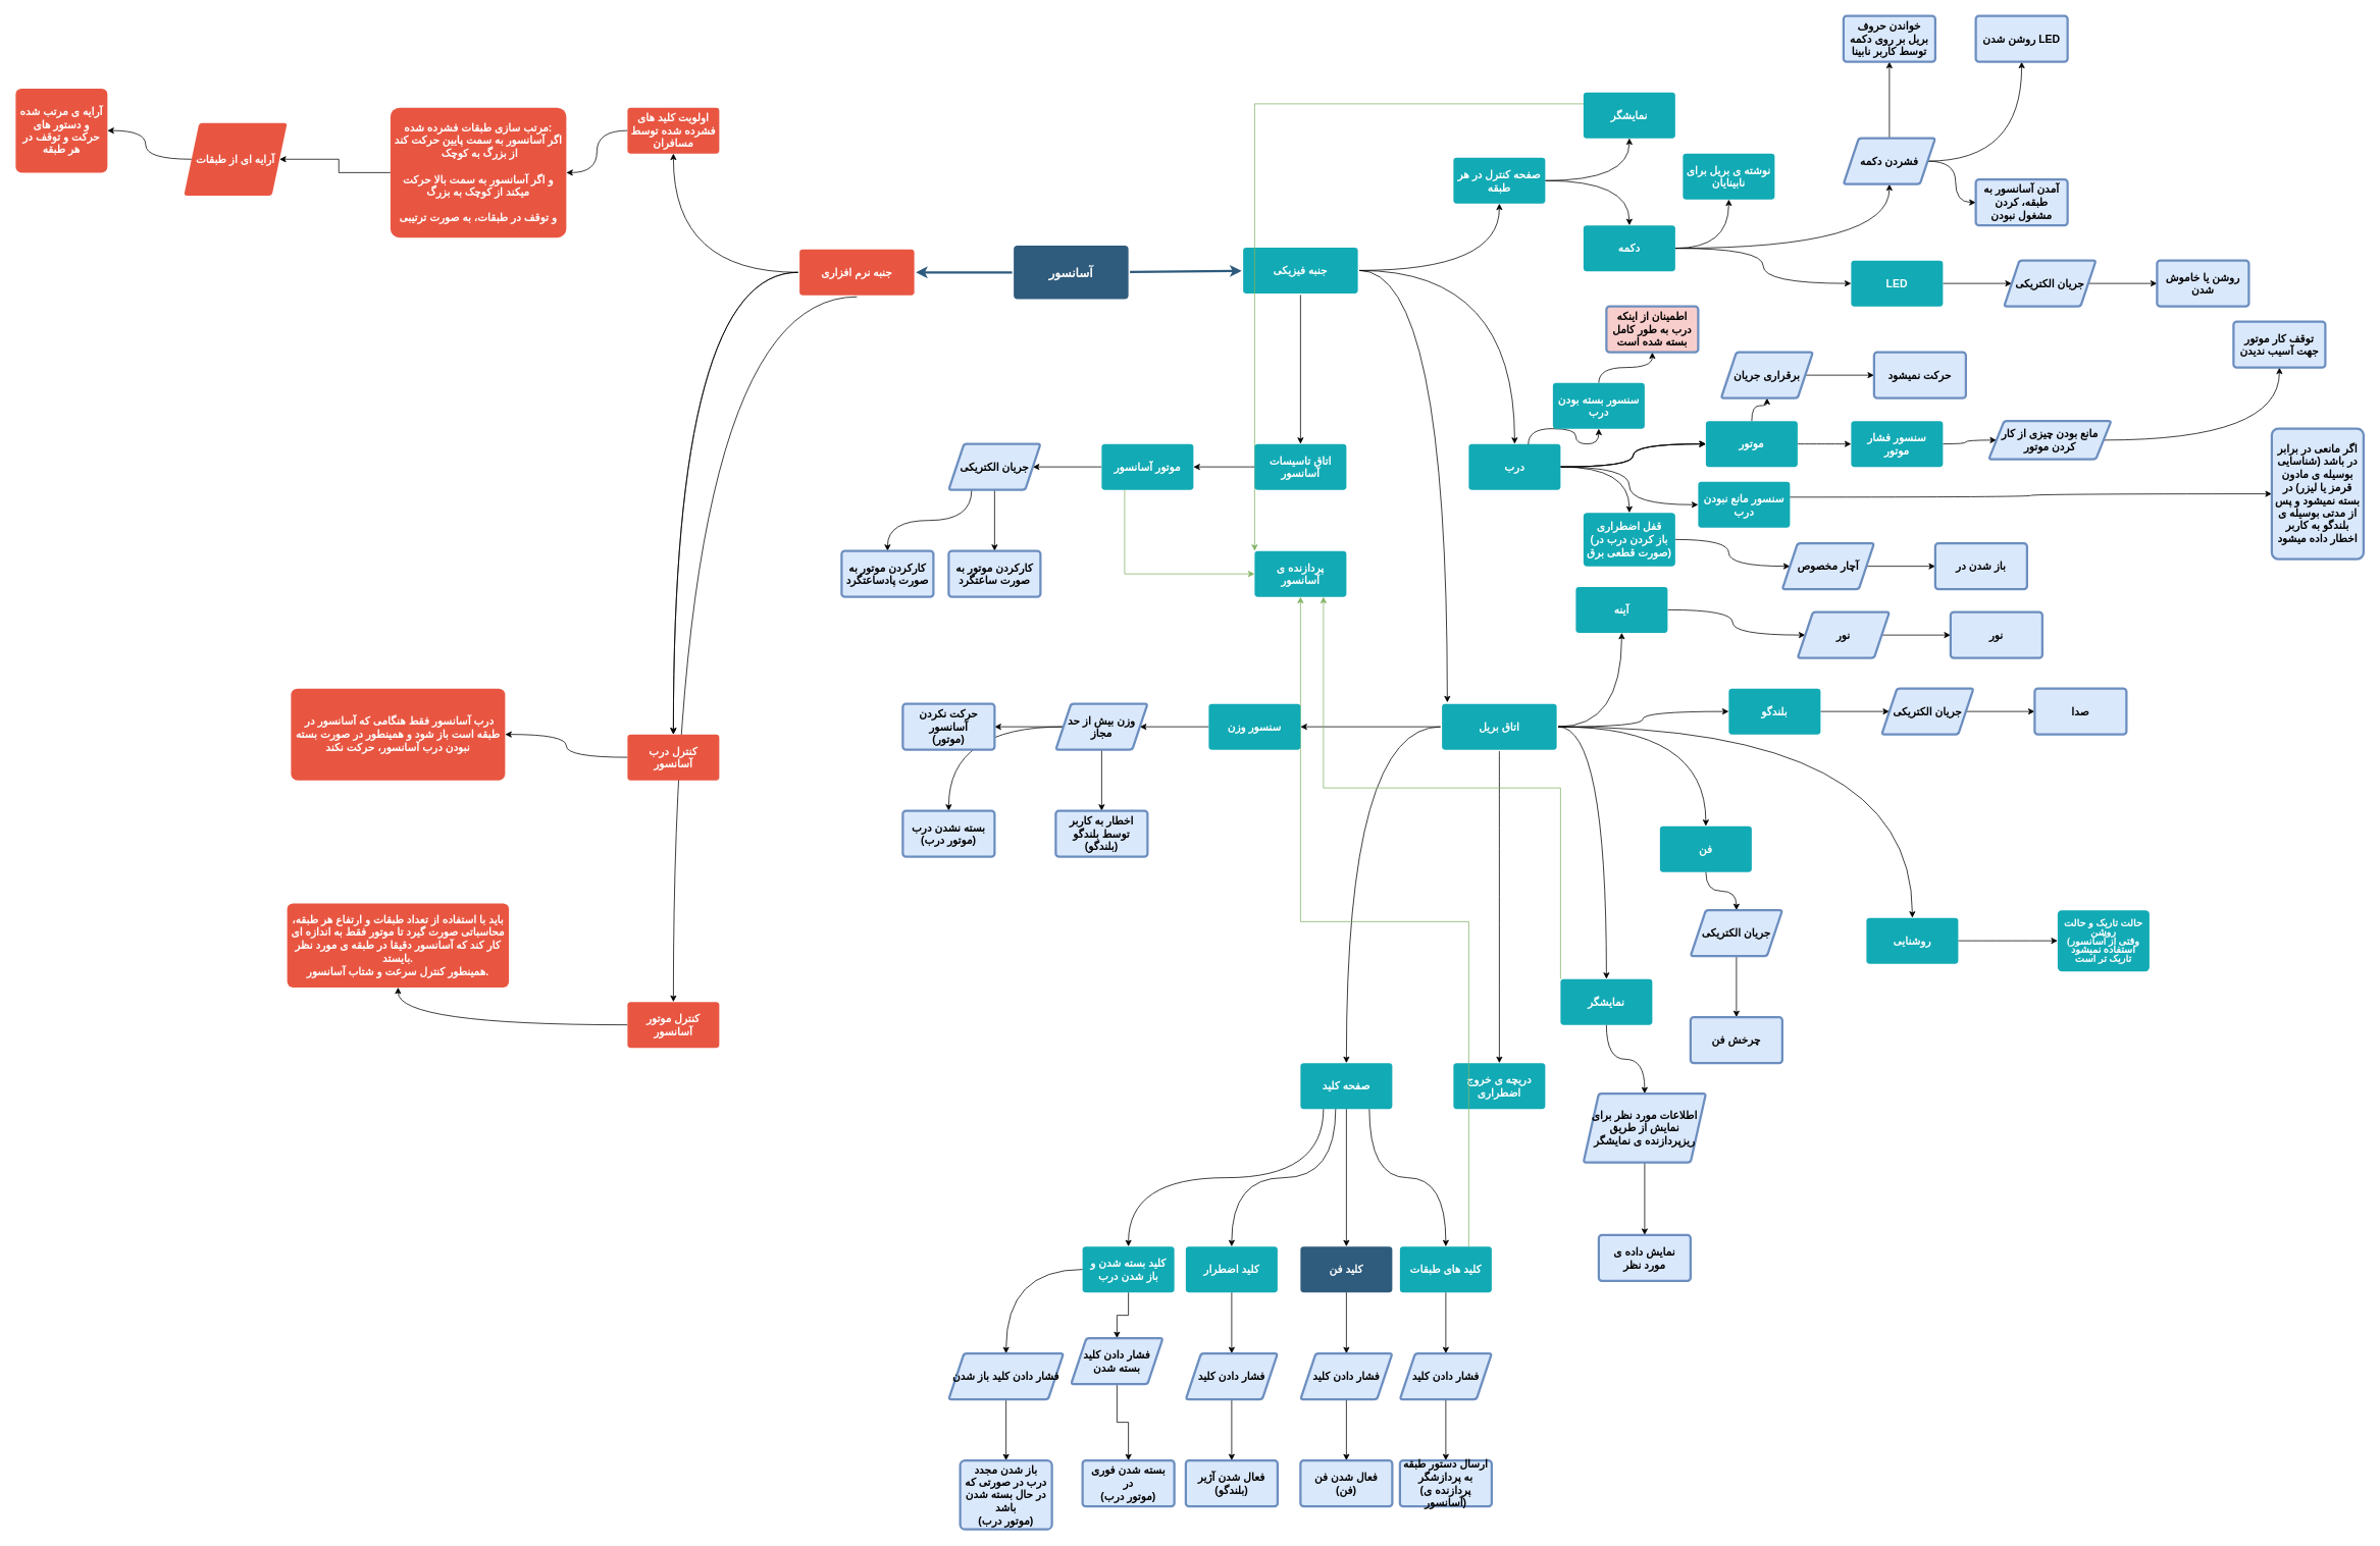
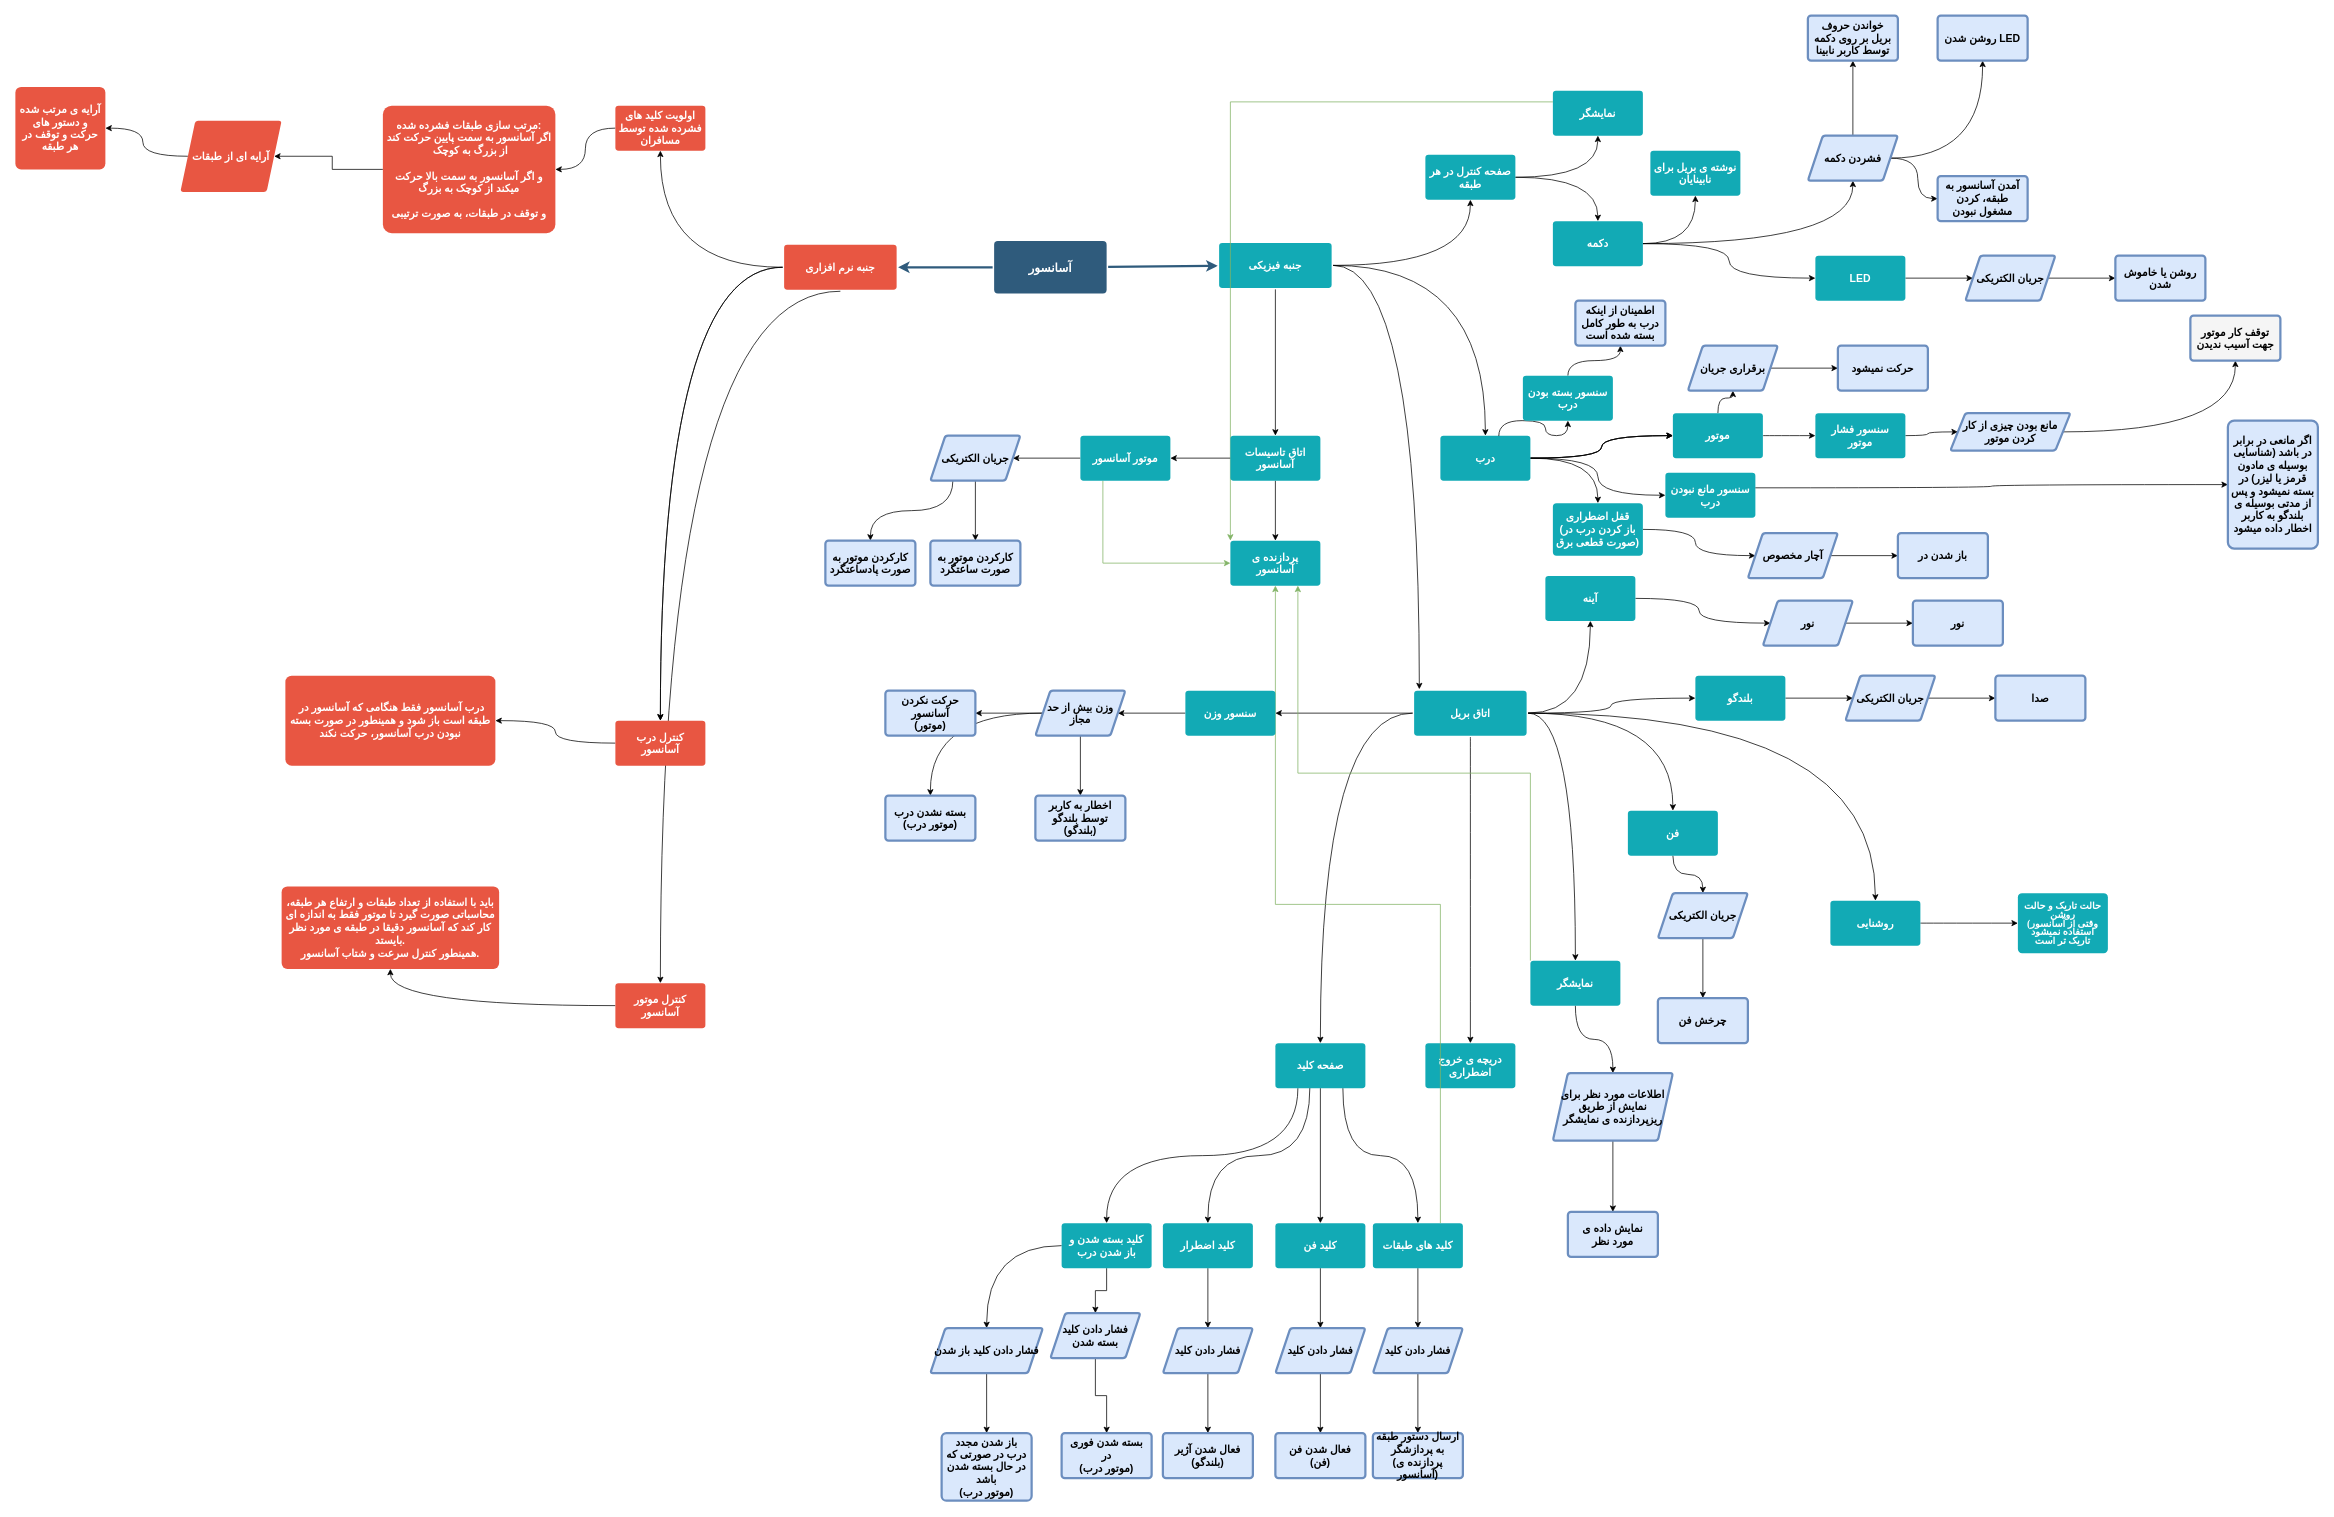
- <mxCell id="89" value="اطمینان از اینکه درب به طور کامل بسته شده است" style="whiteSpace=wrap;html=1;fontSize=14;fillColor=#f8cecc;strokeColor=#6c8ebf;rounded=1;shadow=0;labelBackgroundColor=none;strokeWidth=3;spacing=5;fontStyle=1;arcSize=7;" vertex="1" parent="1"><mxGeometry x="2100" y="400" width="120" height="60" as="geometry" /></mxCell>
+ <mxCell id="89" value="اطمینان از اینکه درب به طور کامل بسته شده است" style="whiteSpace=wrap;html=1;fontSize=14;fillColor=#dae8fc;strokeColor=#6c8ebf;rounded=1;shadow=0;labelBackgroundColor=none;strokeWidth=3;spacing=5;fontStyle=1;arcSize=7;" vertex="1" parent="1"><mxGeometry x="2100" y="400" width="120" height="60" as="geometry" /></mxCell>
- <mxCell id="95" value="توقف کار موتور جهت آسیب ندیدن" style="whiteSpace=wrap;html=1;fontSize=14;fillColor=#dae8fc;strokeColor=#6c8ebf;rounded=1;shadow=0;labelBackgroundColor=none;strokeWidth=3;spacing=5;fontStyle=1;arcSize=7;" vertex="1" parent="1"><mxGeometry x="2920" y="420" width="120" height="60" as="geometry" /></mxCell>
+ <mxCell id="95" value="توقف کار موتور جهت آسیب ندیدن" style="whiteSpace=wrap;html=1;fontSize=14;fillColor=#f5f5f5;strokeColor=#6c8ebf;rounded=1;shadow=0;labelBackgroundColor=none;strokeWidth=3;spacing=5;fontStyle=1;arcSize=7;" vertex="1" parent="1"><mxGeometry x="2920" y="420" width="120" height="60" as="geometry" /></mxCell>
+ <mxCell id="114" value="" style="edgeStyle=orthogonalEdgeStyle;rounded=0;orthogonalLoop=1;jettySize=auto;html=1;" edge="1" parent="1" source="115" target="119"><mxGeometry relative="1" as="geometry" /></mxCell>
- <mxCell id="72" value="کلید فن" style="whiteSpace=wrap;html=1;fontSize=14;fillColor=#2f5b7c;strokeColor=none;fontColor=#FFFFFF;rounded=1;shadow=0;labelBackgroundColor=none;strokeWidth=3;spacing=5;fontStyle=1;arcSize=7;" vertex="1" parent="1"><mxGeometry x="1700" y="1630" width="120" height="60" as="geometry" /></mxCell>
+ <mxCell id="72" value="کلید فن" style="whiteSpace=wrap;html=1;fontSize=14;fillColor=#12aab5;strokeColor=none;fontColor=#FFFFFF;rounded=1;shadow=0;labelBackgroundColor=none;strokeWidth=3;spacing=5;fontStyle=1;arcSize=7;" vertex="1" parent="1"><mxGeometry x="1700" y="1630" width="120" height="60" as="geometry" /></mxCell>
